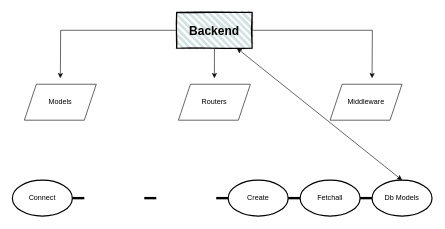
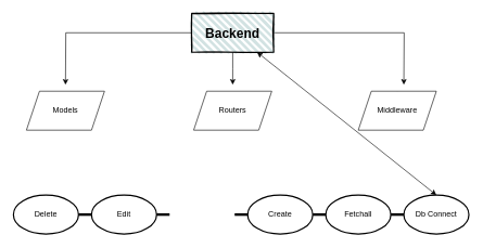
- <mxCell id="10" value="Connect" style="strokeWidth=2;html=1;shape=mxgraph.flowchart.start_1;whiteSpace=wrap;" vertex="1" parent="1"><mxGeometry x="20" y="300" width="100" height="60" as="geometry" /></mxCell>
+ <mxCell id="10" value="Delete" style="strokeWidth=2;html=1;shape=mxgraph.flowchart.start_1;whiteSpace=wrap;" vertex="1" parent="1"><mxGeometry x="20" y="300" width="100" height="60" as="geometry" /></mxCell>
+ <mxCell id="8" value="Edit" style="strokeWidth=2;html=1;shape=mxgraph.flowchart.start_1;whiteSpace=wrap;" vertex="1" parent="1"><mxGeometry x="140" y="300" width="100" height="60" as="geometry" /></mxCell>
- <mxCell id="12" value="Db Models" style="strokeWidth=2;html=1;shape=mxgraph.flowchart.start_1;whiteSpace=wrap;" vertex="1" parent="1"><mxGeometry x="620" y="300" width="100" height="60" as="geometry" /></mxCell>
+ <mxCell id="12" value="Db Connect" style="strokeWidth=2;html=1;shape=mxgraph.flowchart.start_1;whiteSpace=wrap;" vertex="1" parent="1"><mxGeometry x="620" y="300" width="100" height="60" as="geometry" /></mxCell>
